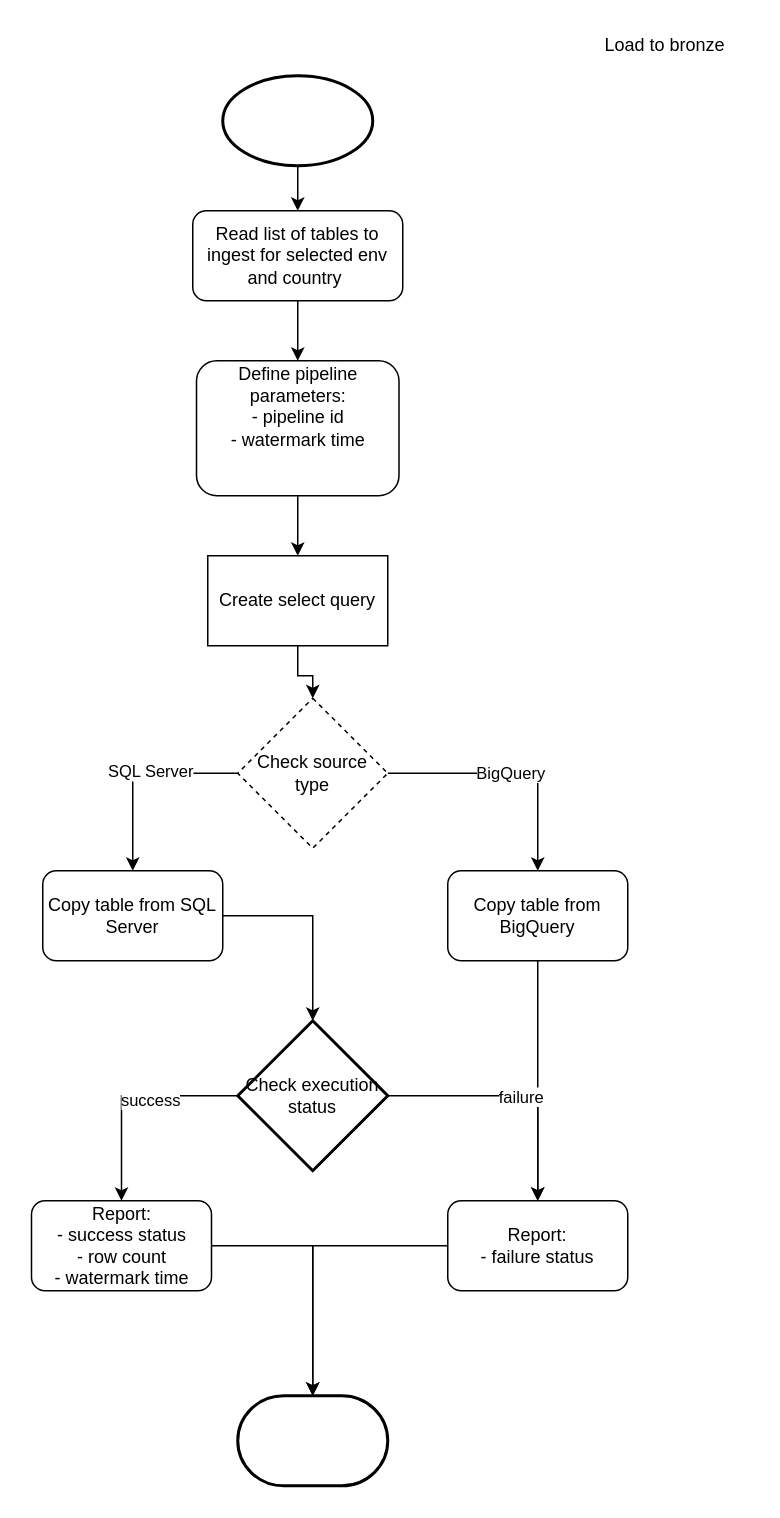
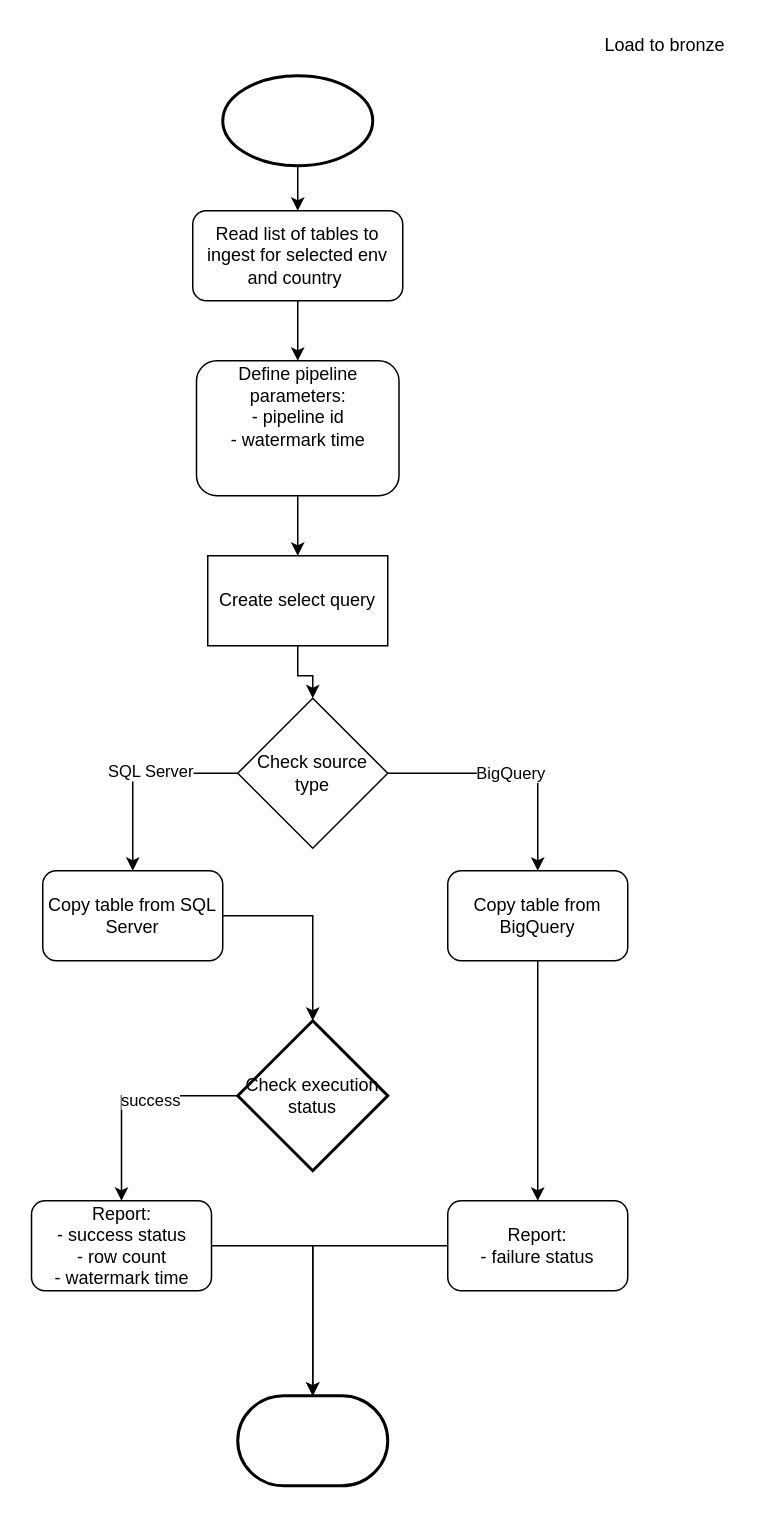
- <mxCell id="14" value="Check source type" style="rhombus;whiteSpace=wrap;html=1;dashed=1;" vertex="1" parent="1"><mxGeometry x="158" y="465" width="100" height="100" as="geometry" /></mxCell>
+ <mxCell id="14" value="Check source type" style="rhombus;whiteSpace=wrap;html=1;" vertex="1" parent="1"><mxGeometry x="158" y="465" width="100" height="100" as="geometry" /></mxCell>
- <mxCell id="19" style="edgeStyle=orthogonalEdgeStyle;rounded=0;orthogonalLoop=1;jettySize=auto;html=1;" edge="1" parent="1" source="21" target="25"><mxGeometry relative="1" as="geometry" /></mxCell>
- <mxCell id="20" value="failure" style="edgeLabel;html=1;align=center;verticalAlign=middle;resizable=0;points=[];" vertex="1" connectable="0" parent="19"><mxGeometry x="0.033" relative="1" as="geometry"><mxPoint as="offset" /></mxGeometry></mxCell>
